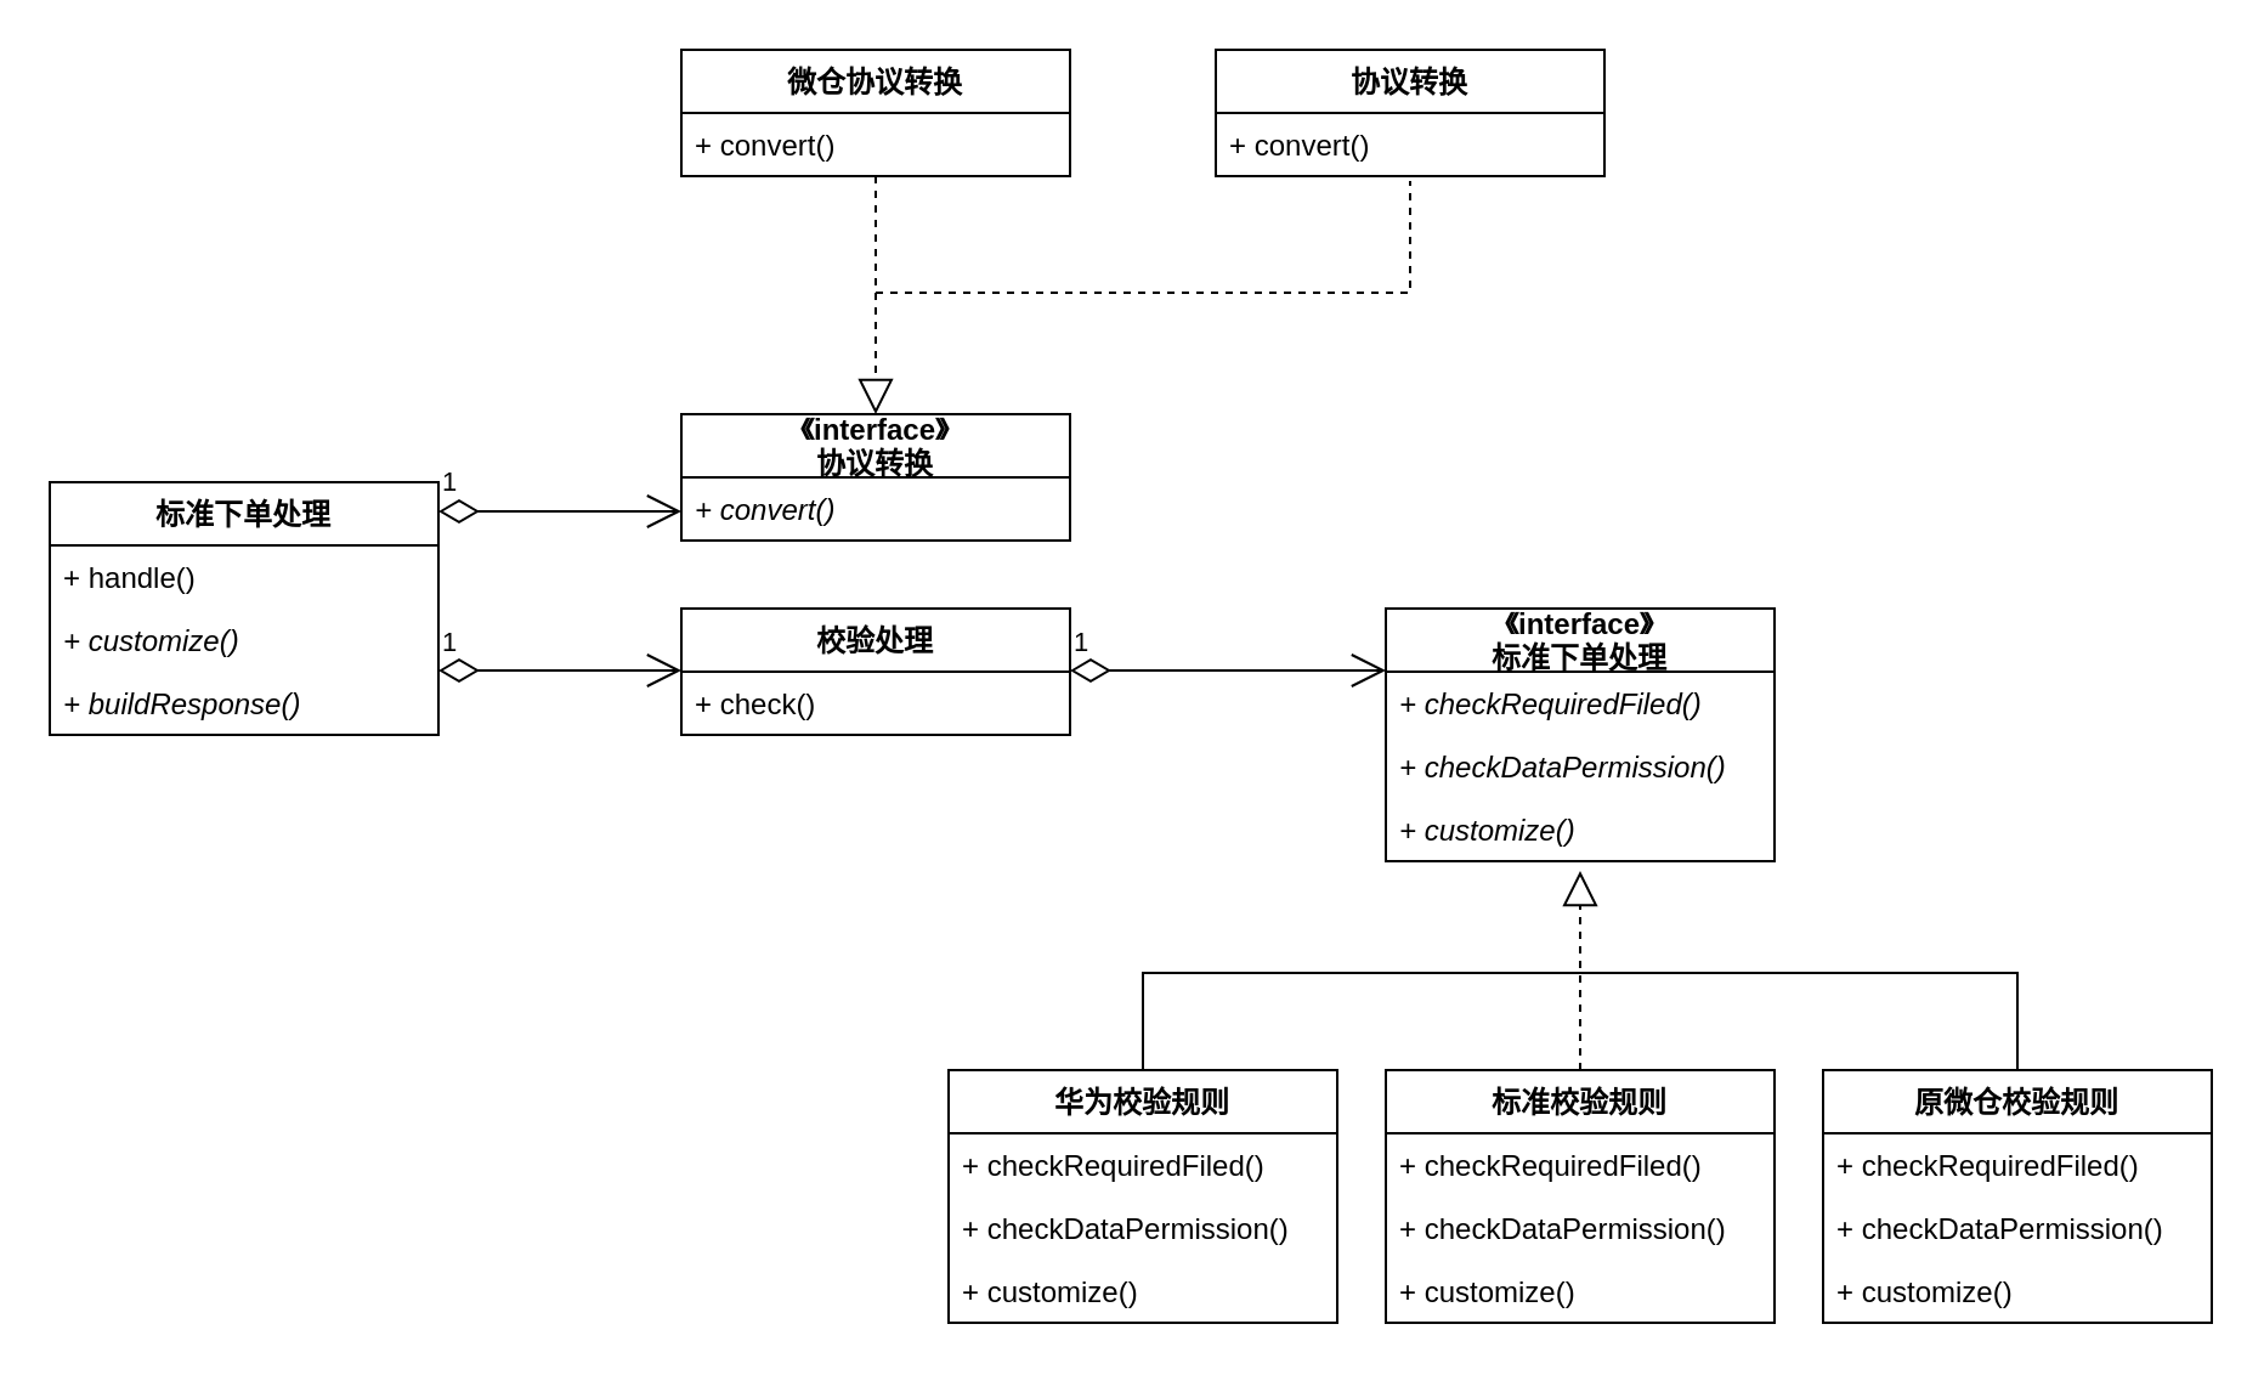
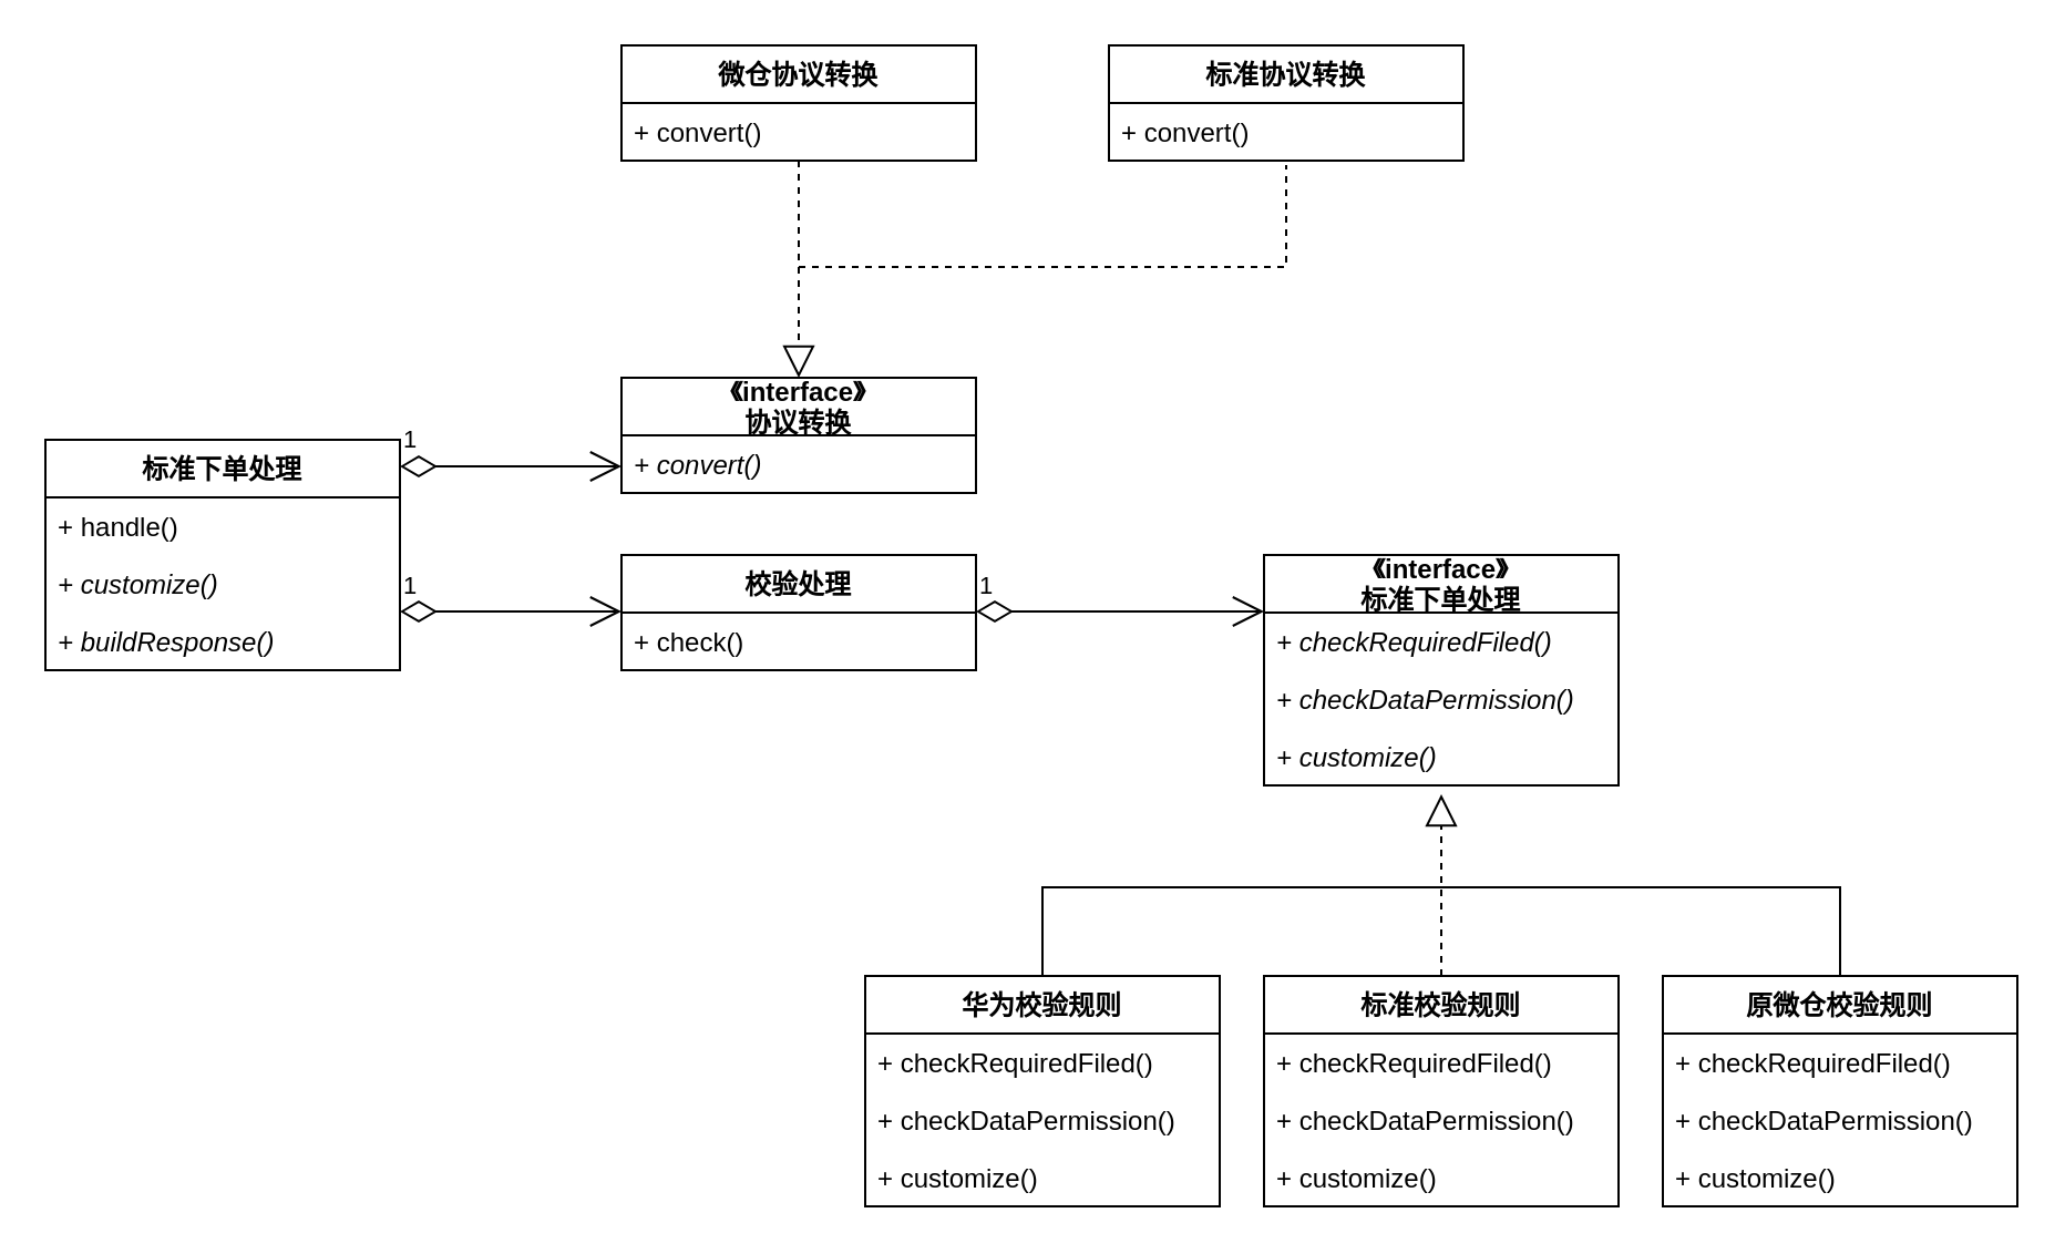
- <mxCell id="30" value="协议转换" style="swimlane;fontStyle=1;childLayout=stackLayout;horizontal=1;startSize=26;fillColor=none;horizontalStack=0;resizeParent=1;resizeParentMax=0;resizeLast=0;collapsible=1;marginBottom=0;" vertex="1" parent="1"><mxGeometry x="500" y="20" width="160" height="52" as="geometry" /></mxCell>
+ <mxCell id="30" value="标准协议转换" style="swimlane;fontStyle=1;childLayout=stackLayout;horizontal=1;startSize=26;fillColor=none;horizontalStack=0;resizeParent=1;resizeParentMax=0;resizeLast=0;collapsible=1;marginBottom=0;" vertex="1" parent="1"><mxGeometry x="500" y="20" width="160" height="52" as="geometry" /></mxCell>
